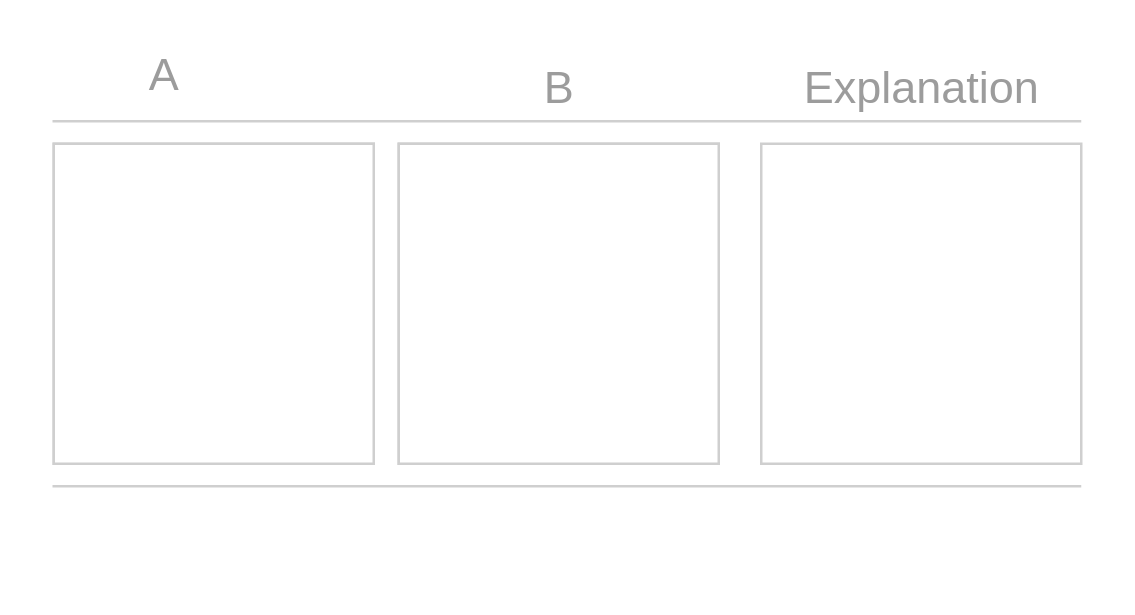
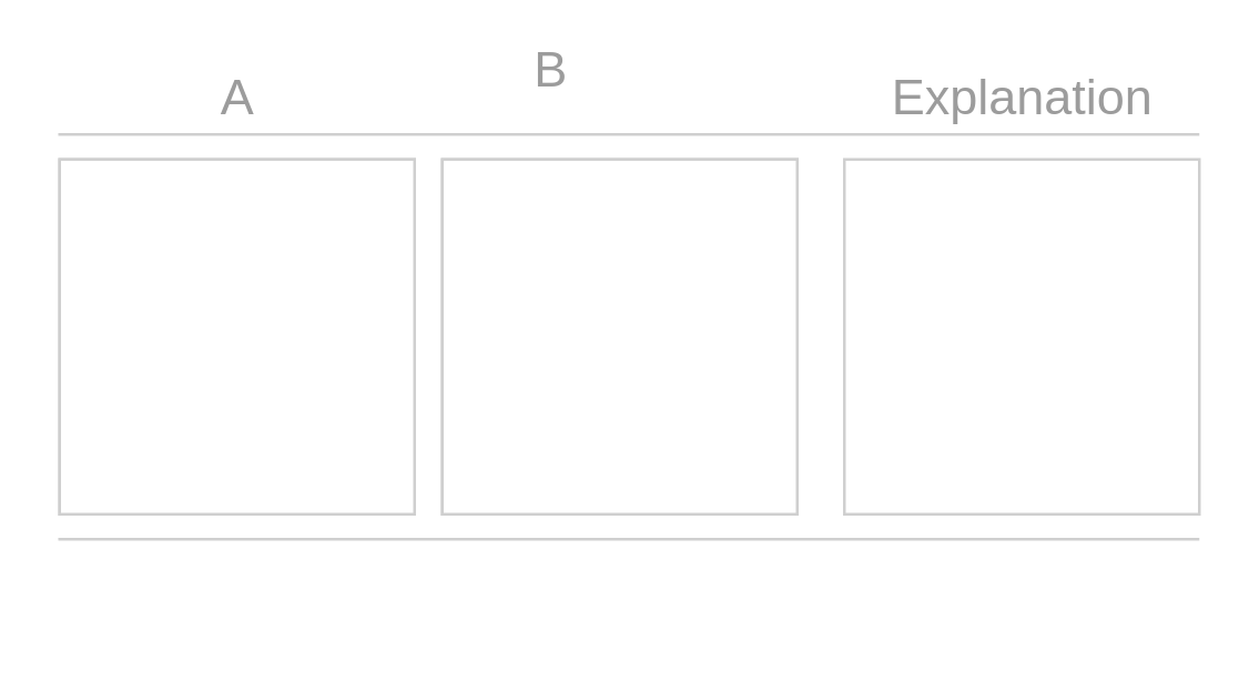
- <mxCell id="4" value="&lt;font style=&quot;font-size: 18px&quot; color=&quot;#9c9c9c&quot;&gt;A&lt;/font&gt;" style="text;html=1;strokeColor=none;fillColor=none;align=center;verticalAlign=middle;whiteSpace=wrap;rounded=0;" parent="1" vertex="1"><mxGeometry x="22.5" y="15" width="85" height="30" as="geometry" /></mxCell>
+ <mxCell id="4" value="&lt;font style=&quot;font-size: 18px&quot; color=&quot;#9c9c9c&quot;&gt;A&lt;/font&gt;" style="text;html=1;strokeColor=none;fillColor=none;align=center;verticalAlign=middle;whiteSpace=wrap;rounded=0;" parent="1" vertex="1"><mxGeometry x="42.5" y="20" width="85" height="30" as="geometry" /></mxCell>
- <mxCell id="5" value="&lt;font style=&quot;font-size: 18px&quot; color=&quot;#9c9c9c&quot;&gt;B&lt;/font&gt;" style="text;html=1;strokeColor=none;fillColor=none;align=center;verticalAlign=middle;whiteSpace=wrap;rounded=0;" parent="1" vertex="1"><mxGeometry x="180.5" y="20" width="85" height="30" as="geometry" /></mxCell>
+ <mxCell id="5" value="&lt;font style=&quot;font-size: 18px&quot; color=&quot;#9c9c9c&quot;&gt;B&lt;/font&gt;" style="text;html=1;strokeColor=none;fillColor=none;align=center;verticalAlign=middle;whiteSpace=wrap;rounded=0;" parent="1" vertex="1"><mxGeometry x="155.5" y="10" width="85" height="30" as="geometry" /></mxCell>
